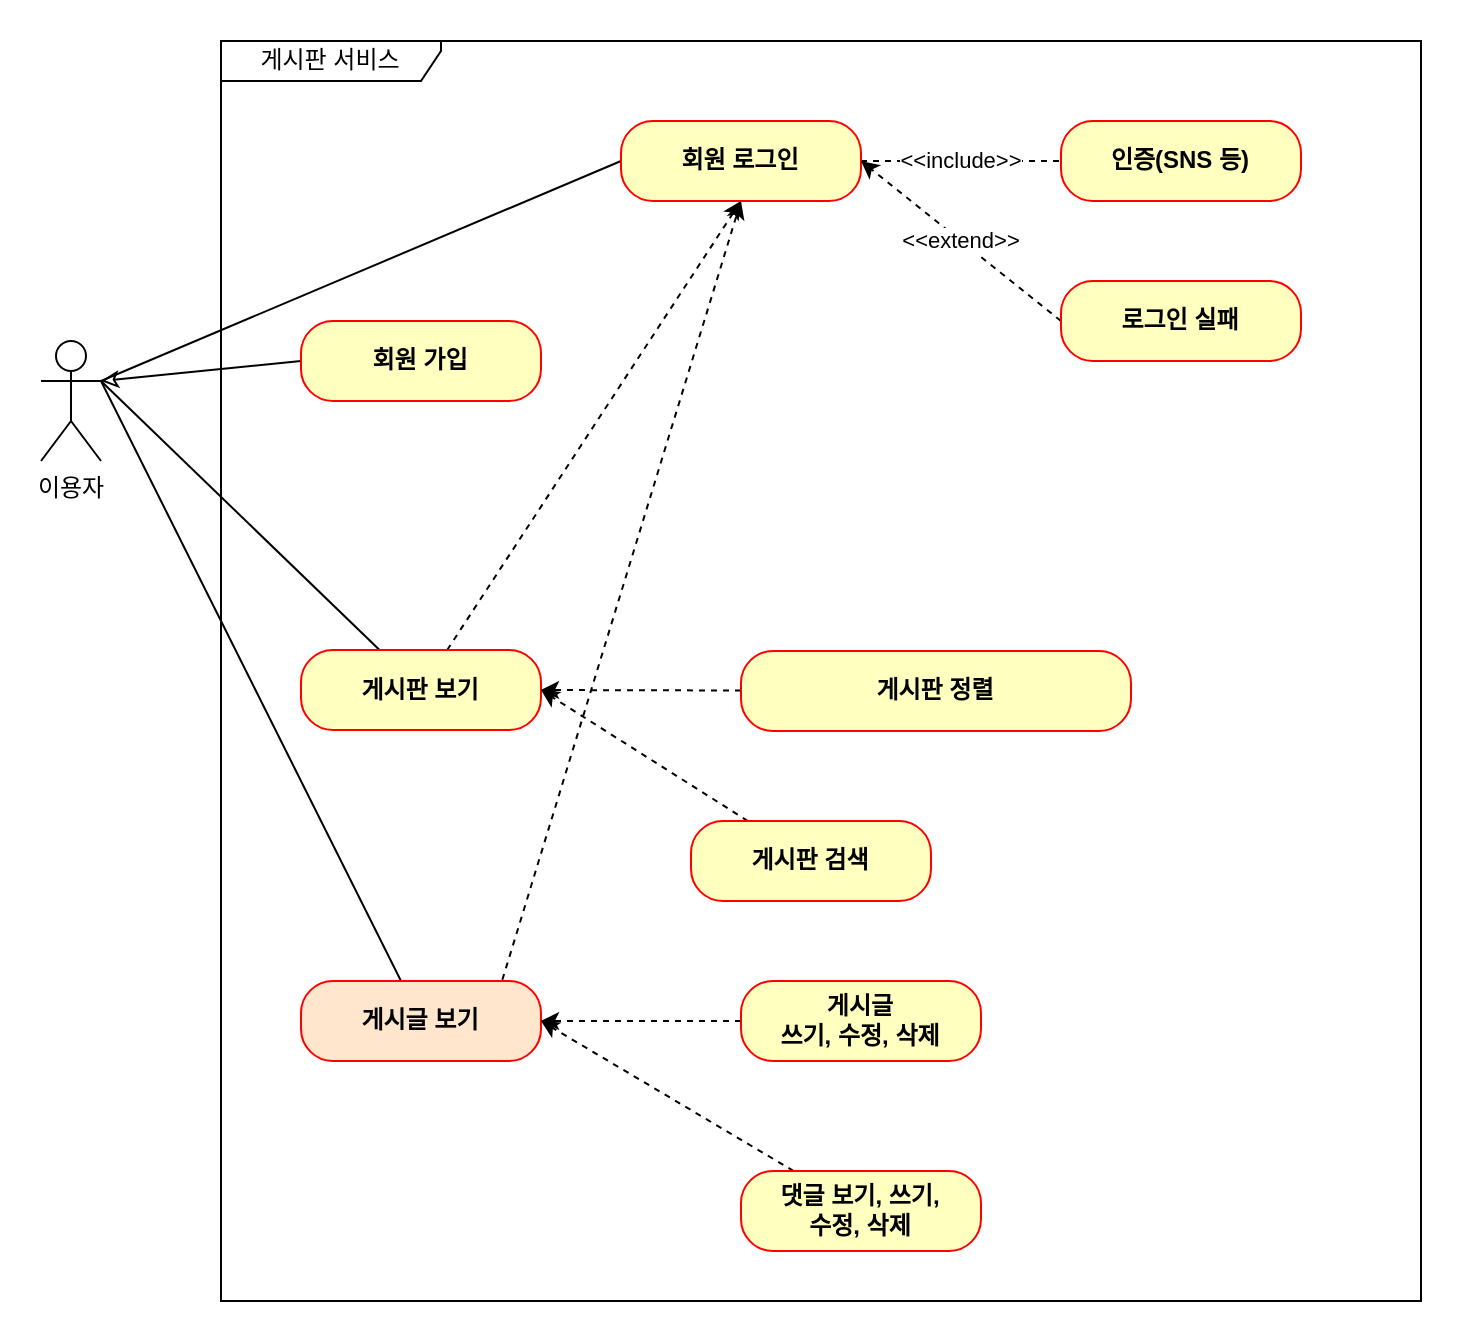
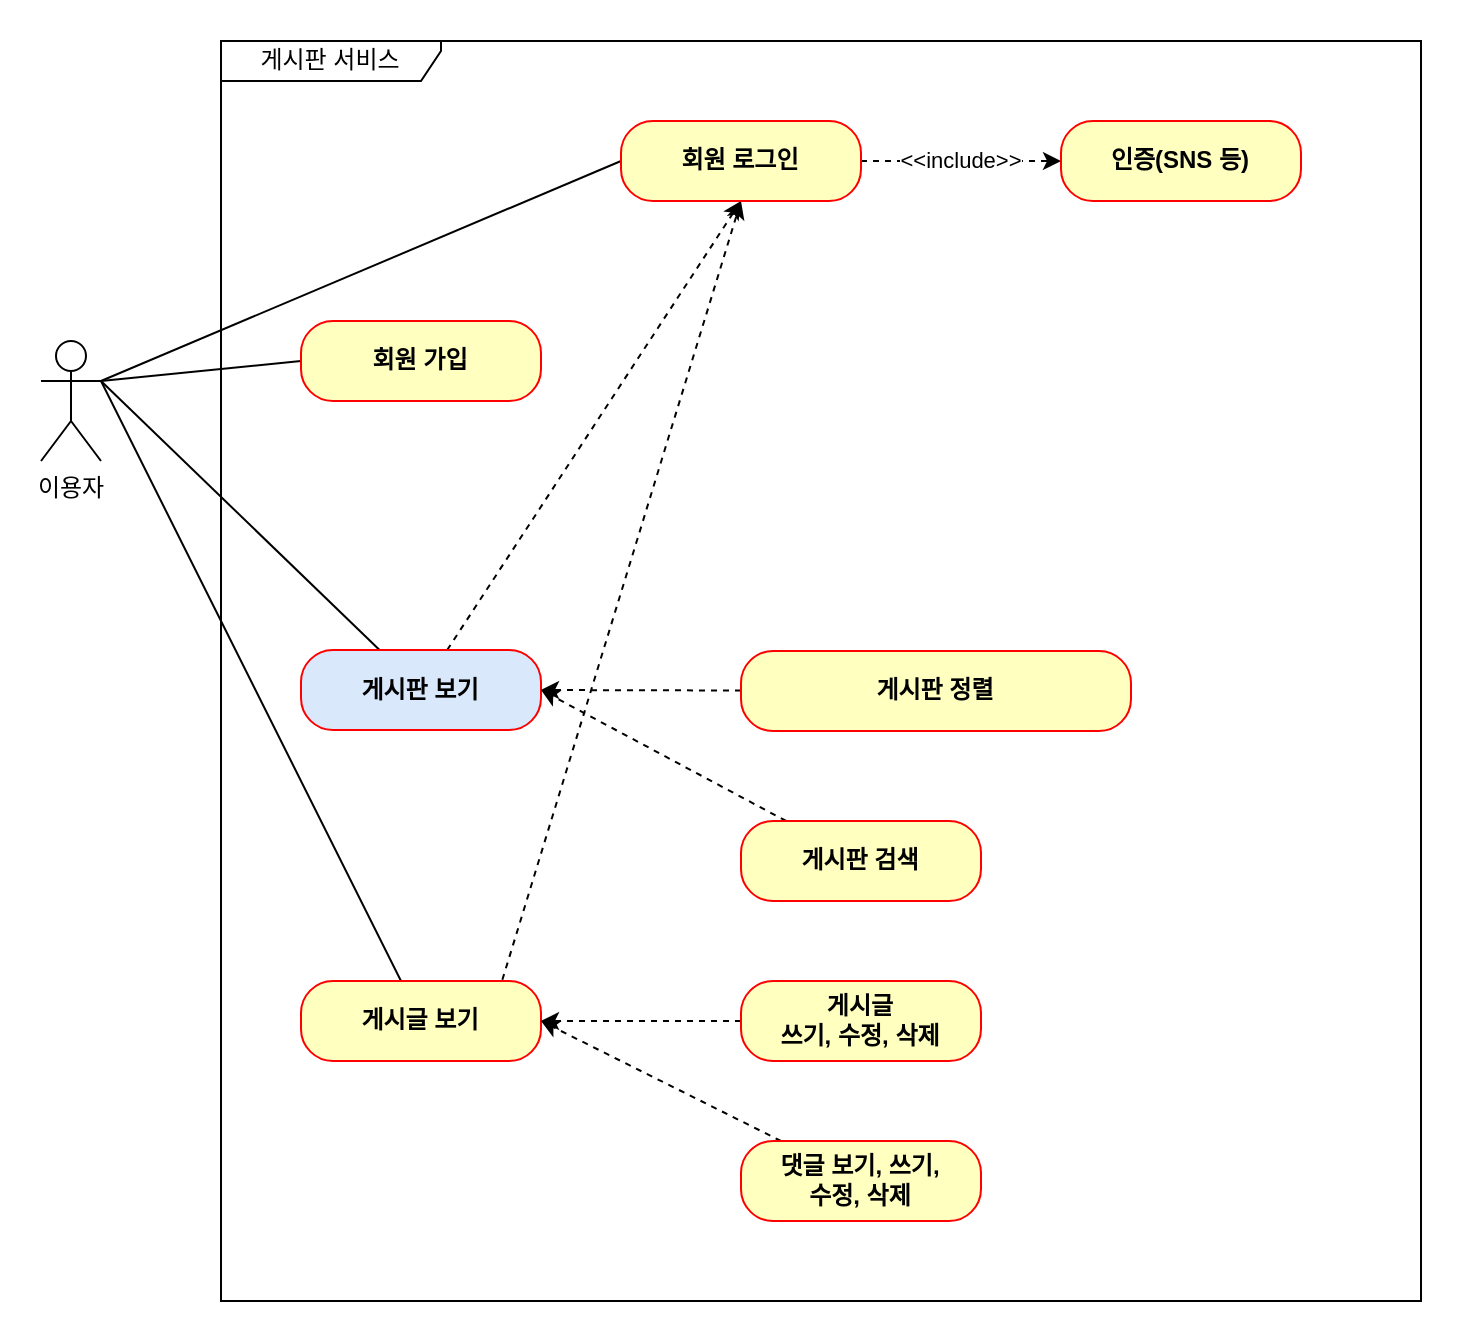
- <mxCell id="13" value="&amp;lt;&amp;lt;include&amp;gt;&amp;gt;" style="edgeStyle=orthogonalEdgeStyle;rounded=0;orthogonalLoop=1;jettySize=auto;html=1;entryX=0;entryY=0.5;entryDx=0;entryDy=0;endArrow=none;endFill=1;dashed=1;" edge="1" parent="1" source="14" target="15"><mxGeometry relative="1" as="geometry" /></mxCell>
+ <mxCell id="13" value="&amp;lt;&amp;lt;include&amp;gt;&amp;gt;" style="edgeStyle=orthogonalEdgeStyle;rounded=0;orthogonalLoop=1;jettySize=auto;html=1;entryX=0;entryY=0.5;entryDx=0;entryDy=0;endArrow=classic;endFill=1;dashed=1;" edge="1" parent="1" source="14" target="15"><mxGeometry relative="1" as="geometry" /></mxCell>
- <mxCell id="16" value="&amp;lt;&amp;lt;extend&amp;gt;&amp;gt;" style="rounded=0;orthogonalLoop=1;jettySize=auto;html=1;entryX=1;entryY=0.5;entryDx=0;entryDy=0;exitX=0;exitY=0.5;exitDx=0;exitDy=0;dashed=1;" edge="1" parent="1" source="17" target="14"><mxGeometry relative="1" as="geometry" /></mxCell>
- <mxCell id="17" value="로그인 실패" style="rounded=1;whiteSpace=wrap;html=1;arcSize=40;fontColor=#000000;fillColor=#ffffc0;strokeColor=#ff0000;fontStyle=1" vertex="1" parent="1"><mxGeometry x="530" y="140" width="120" height="40" as="geometry" /></mxCell>
- <mxCell id="4" style="rounded=0;orthogonalLoop=1;jettySize=auto;html=1;exitX=0;exitY=0.5;exitDx=0;exitDy=0;entryX=1;entryY=0.333;entryDx=0;entryDy=0;entryPerimeter=0;horizontal=1;endArrow=classic;endFill=0;" edge="1" parent="1" source="5" target="2"><mxGeometry relative="1" as="geometry" /></mxCell>
+ <mxCell id="4" style="rounded=0;orthogonalLoop=1;jettySize=auto;html=1;exitX=0;exitY=0.5;exitDx=0;exitDy=0;entryX=1;entryY=0.333;entryDx=0;entryDy=0;entryPerimeter=0;horizontal=1;endArrow=none;endFill=0;" edge="1" parent="1" source="5" target="2"><mxGeometry relative="1" as="geometry" /></mxCell>
- <mxCell id="8" value="게시판 보기" style="rounded=1;whiteSpace=wrap;html=1;arcSize=40;fontColor=#000000;fillColor=#ffffc0;strokeColor=#ff0000;fontStyle=1" vertex="1" parent="1"><mxGeometry x="150" y="324.5" width="120" height="40" as="geometry" /></mxCell>
+ <mxCell id="8" value="게시판 보기" style="rounded=1;whiteSpace=wrap;html=1;arcSize=40;fontColor=#000000;fillColor=#dae8fc;strokeColor=#ff0000;fontStyle=1;" vertex="1" parent="1"><mxGeometry x="150" y="324.5" width="120" height="40" as="geometry" /></mxCell>
- <mxCell id="21" value="게시판 검색" style="rounded=1;whiteSpace=wrap;html=1;arcSize=40;fontColor=#000000;fillColor=#ffffc0;strokeColor=#ff0000;fontStyle=1" vertex="1" parent="1"><mxGeometry x="345" y="410" width="120" height="40" as="geometry" /></mxCell>
+ <mxCell id="21" value="게시판 검색" style="rounded=1;whiteSpace=wrap;html=1;arcSize=40;fontColor=#000000;fillColor=#ffffc0;strokeColor=#ff0000;fontStyle=1" vertex="1" parent="1"><mxGeometry x="370" y="410" width="120" height="40" as="geometry" /></mxCell>
- <mxCell id="11" value="게시글 보기" style="rounded=1;whiteSpace=wrap;html=1;arcSize=40;fontColor=#000000;fillColor=#ffe6cc;strokeColor=#ff0000;fontStyle=1;" vertex="1" parent="1"><mxGeometry x="150" y="490" width="120" height="40" as="geometry" /></mxCell>
+ <mxCell id="11" value="게시글 보기" style="rounded=1;whiteSpace=wrap;html=1;arcSize=40;fontColor=#000000;fillColor=#ffffc0;strokeColor=#ff0000;fontStyle=1" vertex="1" parent="1"><mxGeometry x="150" y="490" width="120" height="40" as="geometry" /></mxCell>
- <mxCell id="25" value="댓글 보기, 쓰기,&lt;br&gt;수정, 삭제" style="rounded=1;whiteSpace=wrap;html=1;arcSize=40;fontColor=#000000;fillColor=#ffffc0;strokeColor=#ff0000;fontStyle=1" vertex="1" parent="1"><mxGeometry x="370" y="585" width="120" height="40" as="geometry" /></mxCell>
+ <mxCell id="25" value="댓글 보기, 쓰기,&lt;br&gt;수정, 삭제" style="rounded=1;whiteSpace=wrap;html=1;arcSize=40;fontColor=#000000;fillColor=#ffffc0;strokeColor=#ff0000;fontStyle=1" vertex="1" parent="1"><mxGeometry x="370" y="570" width="120" height="40" as="geometry" /></mxCell>
